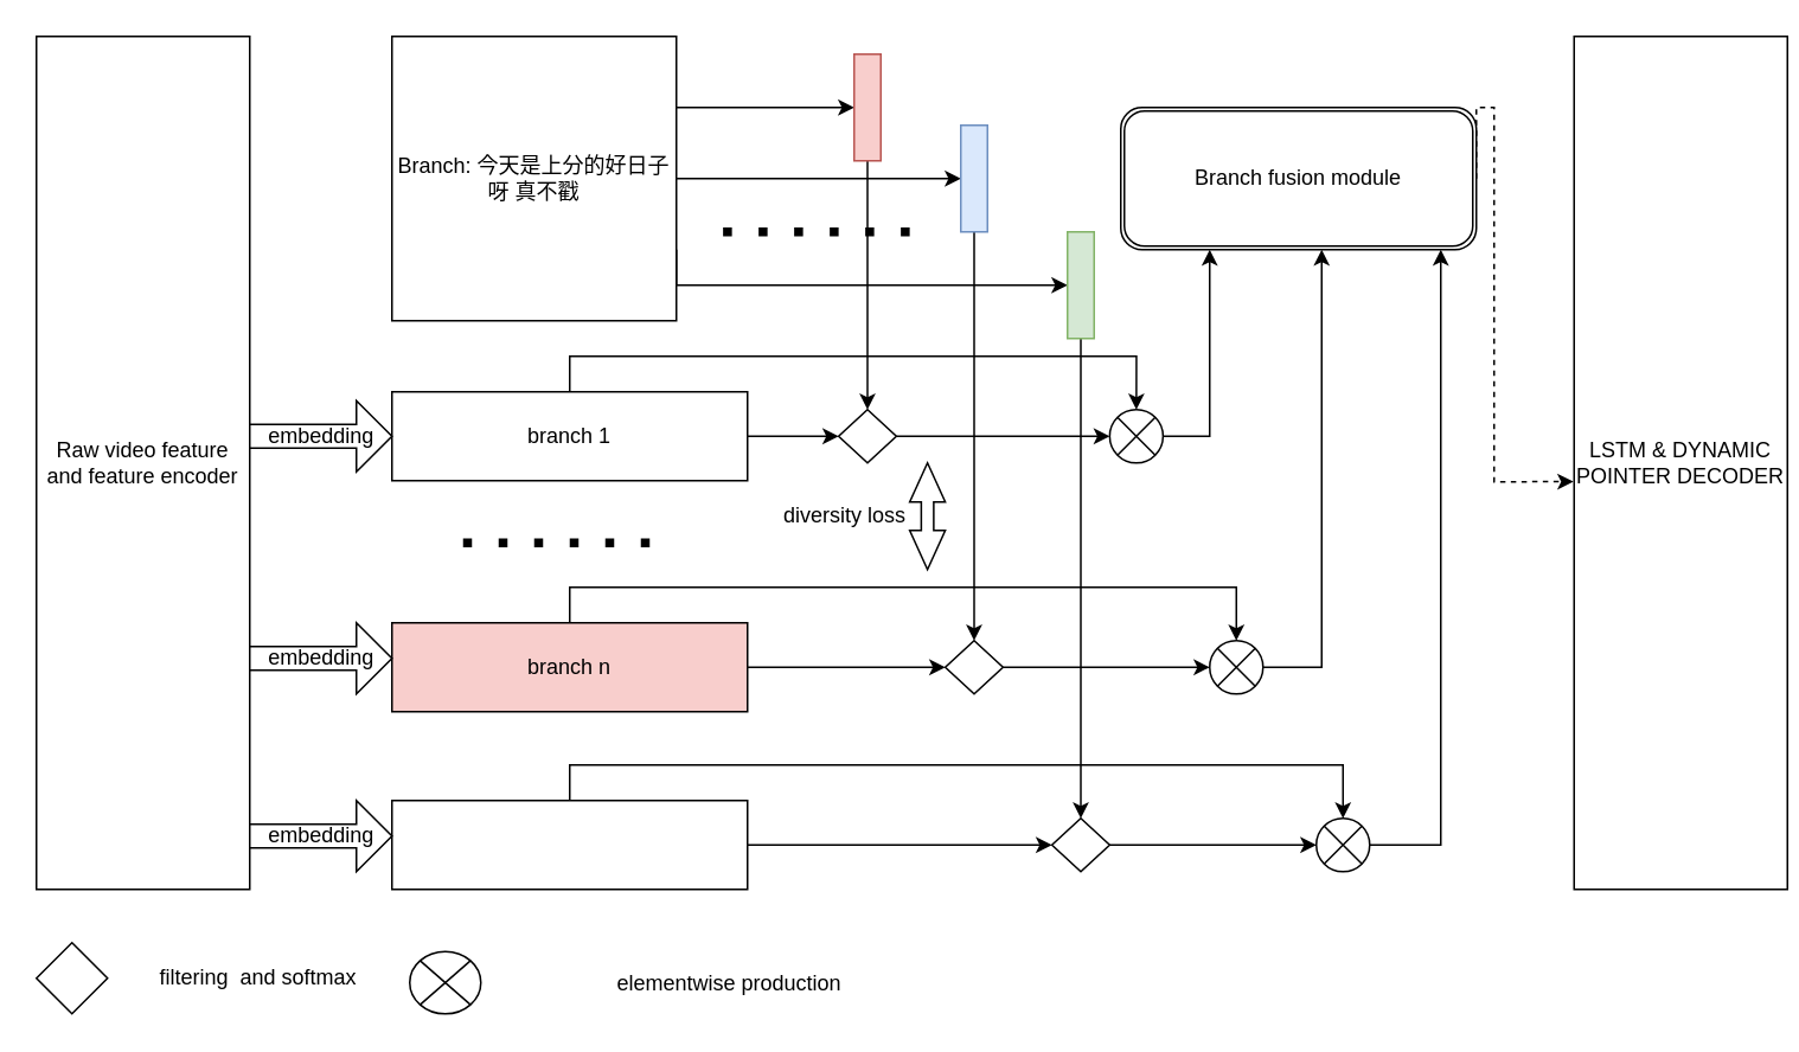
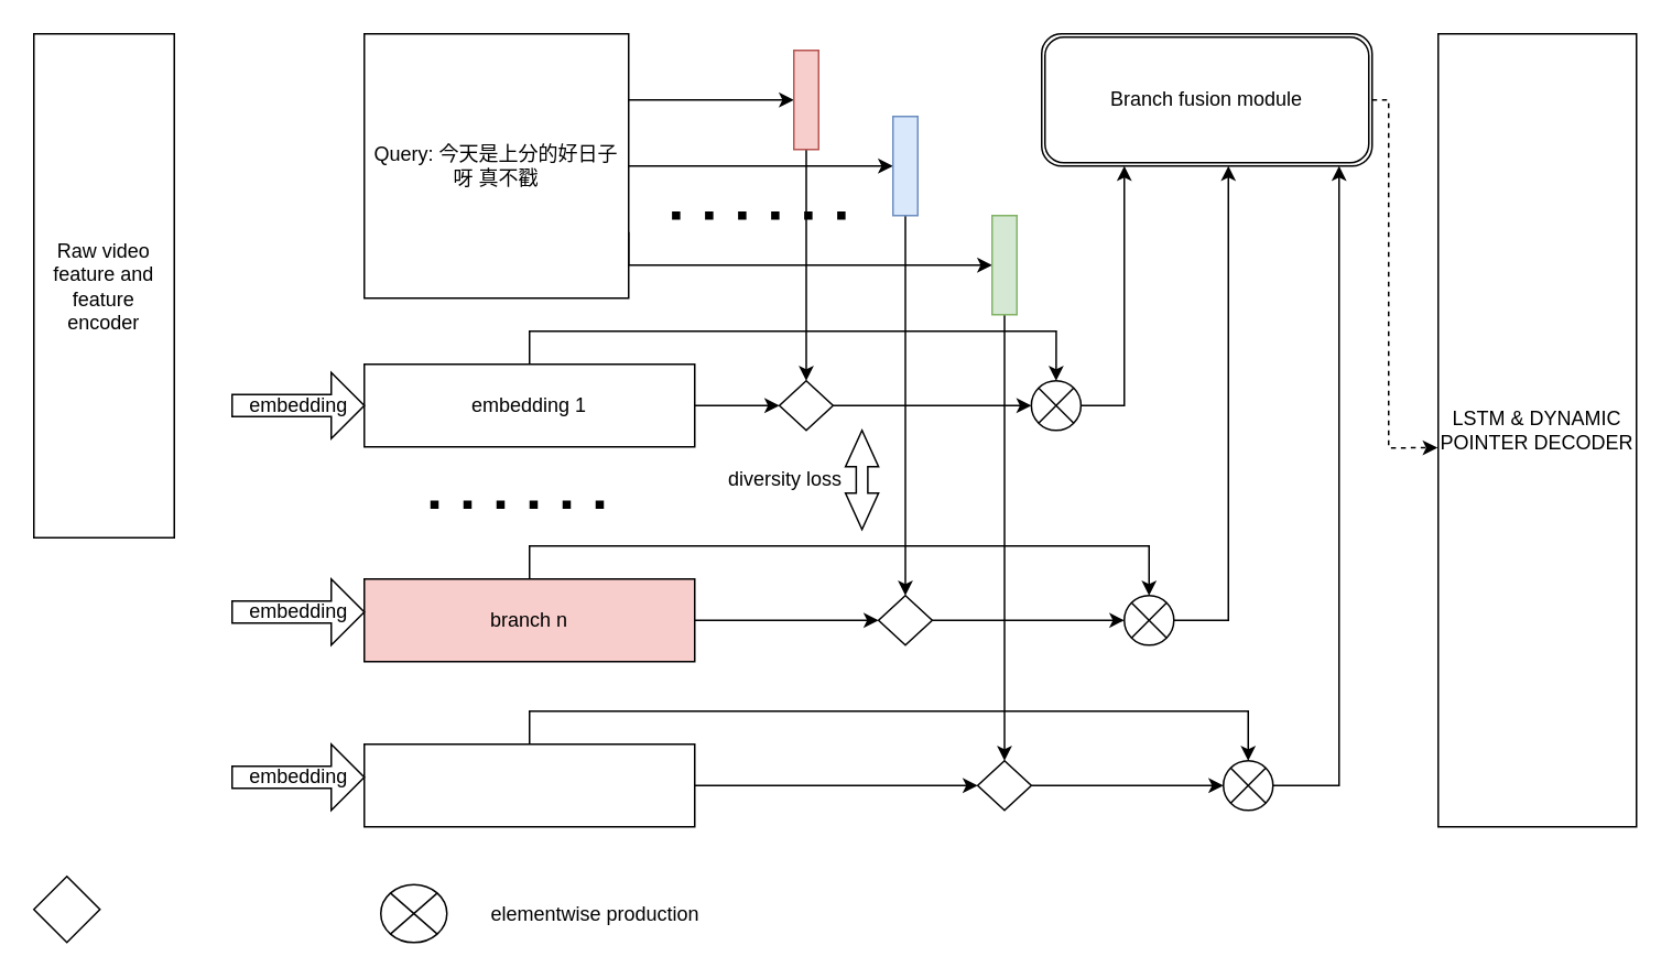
- <mxCell id="6" value="Branch: 今天是上分的好日子呀 真不戳" style="whiteSpace=wrap;html=1;aspect=fixed;" parent="1" vertex="1"><mxGeometry x="220" y="20" width="160" height="160" as="geometry" /></mxCell>
+ <mxCell id="6" value="Query: 今天是上分的好日子呀 真不戳" style="whiteSpace=wrap;html=1;aspect=fixed;" parent="1" vertex="1"><mxGeometry x="220" y="20" width="160" height="160" as="geometry" /></mxCell>
- <mxCell id="35" value="Branch fusion module" style="shape=ext;double=1;rounded=1;whiteSpace=wrap;html=1;" parent="1" vertex="1"><mxGeometry x="630" y="60" width="200" height="80" as="geometry" /></mxCell>
+ <mxCell id="35" value="Branch fusion module" style="shape=ext;double=1;rounded=1;whiteSpace=wrap;html=1;" parent="1" vertex="1"><mxGeometry x="630" y="20" width="200" height="80" as="geometry" /></mxCell>
- <mxCell id="9" value="branch 1" style="rounded=0;whiteSpace=wrap;html=1;" parent="1" vertex="1"><mxGeometry x="220" y="220" width="200" height="50" as="geometry" /></mxCell>
+ <mxCell id="9" value="embedding 1" style="rounded=0;whiteSpace=wrap;html=1;" parent="1" vertex="1"><mxGeometry x="220" y="220" width="200" height="50" as="geometry" /></mxCell>
- <mxCell id="2" value="Raw video feature and feature encoder" style="rounded=0;whiteSpace=wrap;html=1;" parent="1" vertex="1"><mxGeometry x="20" y="20" width="120" height="480" as="geometry" /></mxCell>
+ <mxCell id="2" value="Raw video feature and feature encoder" style="rounded=0;whiteSpace=wrap;html=1;" parent="1" vertex="1"><mxGeometry x="20" y="20" width="85" height="305" as="geometry" /></mxCell>
- <mxCell id="36" value="LSTM &amp;amp; DYNAMIC POINTER DECODER" style="rounded=0;whiteSpace=wrap;html=1;" parent="1" vertex="1"><mxGeometry x="885" y="20" width="120" height="480" as="geometry" /></mxCell>
+ <mxCell id="36" value="LSTM &amp;amp; DYNAMIC POINTER DECODER" style="rounded=0;whiteSpace=wrap;html=1;" parent="1" vertex="1"><mxGeometry x="870" y="20" width="120" height="480" as="geometry" /></mxCell>
- <mxCell id="44" value="filtering &amp;nbsp;and softmax" style="text;html=1;strokeColor=none;fillColor=none;align=center;verticalAlign=middle;whiteSpace=wrap;rounded=0;" parent="1" vertex="1"><mxGeometry x="80" y="540" width="130" height="20" as="geometry" /></mxCell>
- <mxCell id="46" value="elementwise production" style="text;html=1;strokeColor=none;fillColor=none;align=center;verticalAlign=middle;whiteSpace=wrap;rounded=0;" parent="1" vertex="1"><mxGeometry x="340" y="542.5" width="140" height="20" as="geometry" /></mxCell>
+ <mxCell id="46" value="elementwise production" style="text;html=1;strokeColor=none;fillColor=none;align=center;verticalAlign=middle;whiteSpace=wrap;rounded=0;" parent="1" vertex="1"><mxGeometry x="290" y="542.5" width="140" height="20" as="geometry" /></mxCell>
